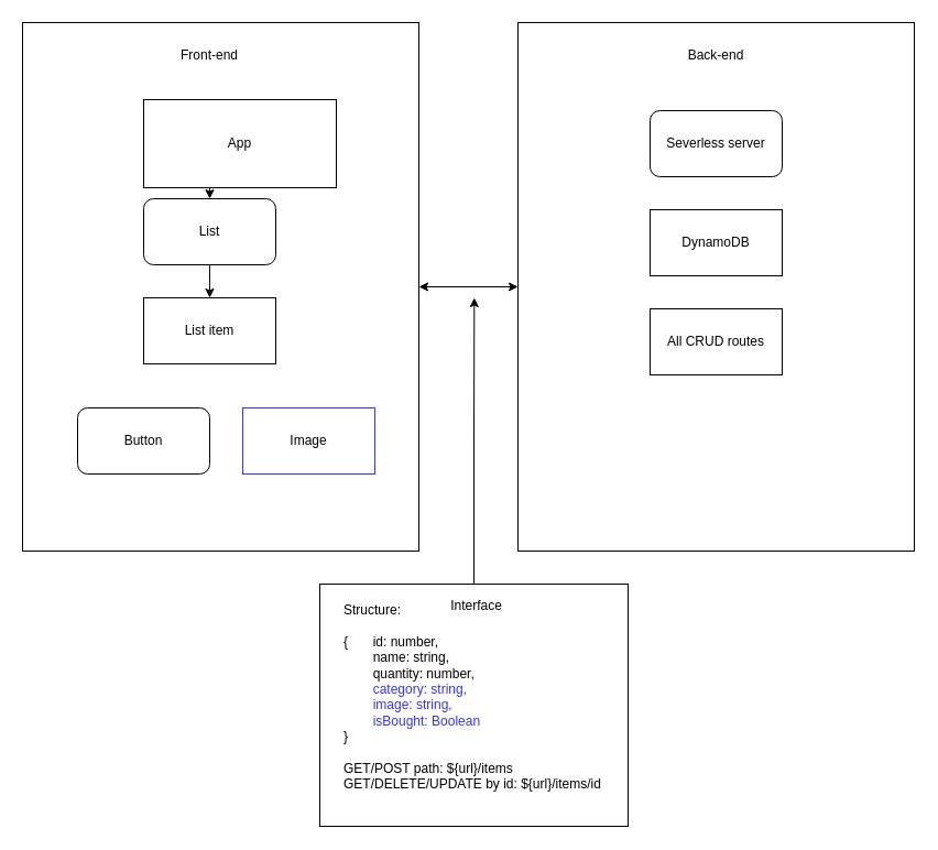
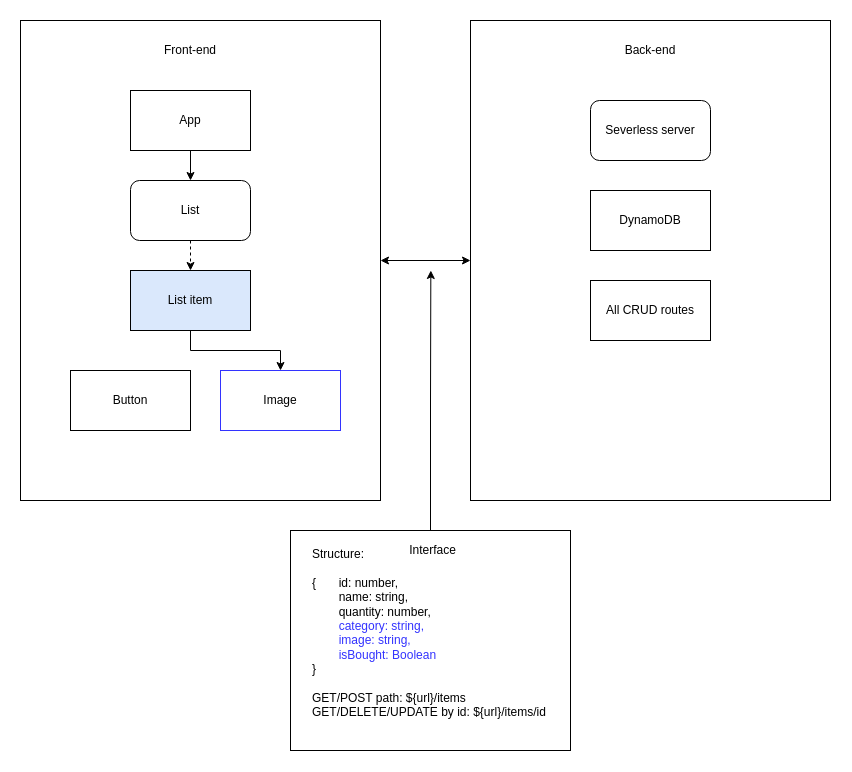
- <mxCell id="7" value="App" style="rounded=0;whiteSpace=wrap;html=1;" parent="1" vertex="1"><mxGeometry x="130" y="90" width="175" height="80" as="geometry" /></mxCell>
+ <mxCell id="7" value="App" style="rounded=0;whiteSpace=wrap;html=1;" parent="1" vertex="1"><mxGeometry x="130" y="90" width="120" height="60" as="geometry" /></mxCell>
- <mxCell id="8" style="edgeStyle=orthogonalEdgeStyle;rounded=0;orthogonalLoop=1;jettySize=auto;html=1;exitX=0.5;exitY=1;exitDx=0;exitDy=0;entryX=0.5;entryY=0;entryDx=0;entryDy=0;" parent="1" source="9" target="11" edge="1"><mxGeometry relative="1" as="geometry" /></mxCell>
+ <mxCell id="8" style="edgeStyle=orthogonalEdgeStyle;rounded=0;orthogonalLoop=1;jettySize=auto;html=1;exitX=0.5;exitY=1;exitDx=0;exitDy=0;entryX=0.5;entryY=0;entryDx=0;entryDy=0;dashed=1;" parent="1" source="9" target="11" edge="1"><mxGeometry relative="1" as="geometry" /></mxCell>
- <mxCell id="11" value="List item" style="rounded=0;whiteSpace=wrap;html=1;" parent="1" vertex="1"><mxGeometry x="130" y="270" width="120" height="60" as="geometry" /></mxCell>
+ <mxCell id="11" value="List item" style="rounded=0;whiteSpace=wrap;html=1;fillColor=#dae8fc;" parent="1" vertex="1"><mxGeometry x="130" y="270" width="120" height="60" as="geometry" /></mxCell>
+ <mxCell id="10" style="edgeStyle=orthogonalEdgeStyle;rounded=0;orthogonalLoop=1;jettySize=auto;html=1;exitX=0.5;exitY=1;exitDx=0;exitDy=0;entryX=0.5;entryY=0;entryDx=0;entryDy=0;" parent="1" source="11" target="15" edge="1"><mxGeometry relative="1" as="geometry" /></mxCell>
- <mxCell id="12" value="Button" style="whiteSpace=wrap;html=1;rounded=1;" parent="1" vertex="1"><mxGeometry x="70" y="370" width="120" height="60" as="geometry" /></mxCell>
+ <mxCell id="12" value="Button" style="rounded=0;whiteSpace=wrap;html=1;" parent="1" vertex="1"><mxGeometry x="70" y="370" width="120" height="60" as="geometry" /></mxCell>
